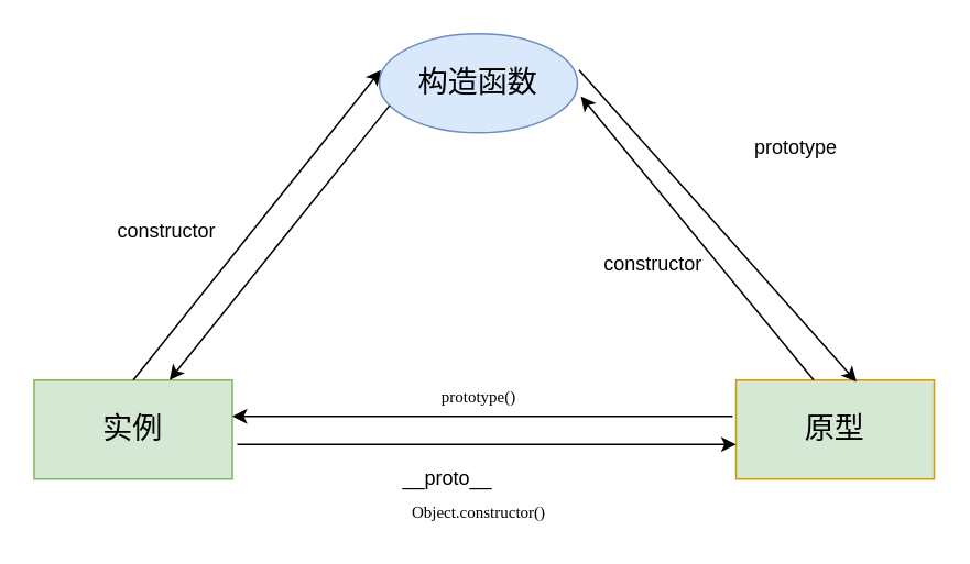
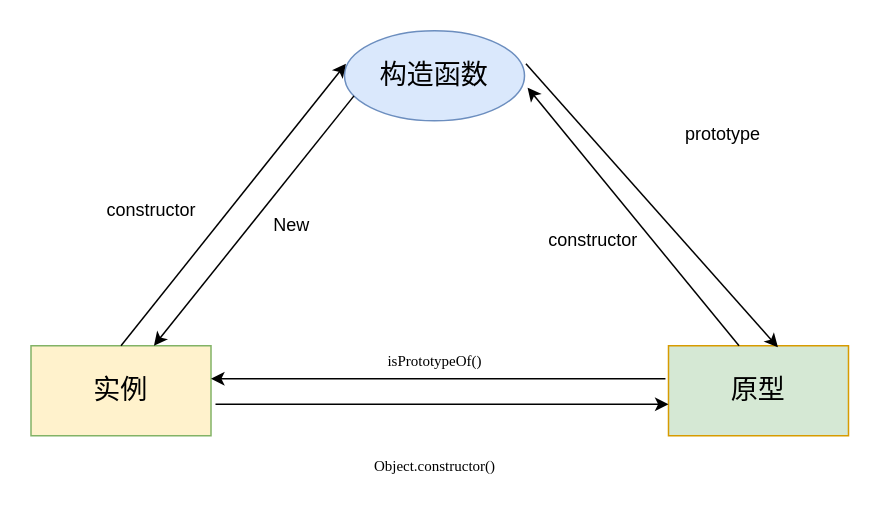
+ <mxCell id="9" value="New" style="text;html=1;strokeColor=none;fillColor=none;align=center;verticalAlign=middle;whiteSpace=wrap;rounded=0;" vertex="1" parent="1"><mxGeometry x="174" y="140" width="40" height="20" as="geometry" /></mxCell>
- <mxCell id="17" value="&lt;p class=&quot;p1&quot; style=&quot;margin: 0px ; font-stretch: normal ; font-size: 10px ; line-height: normal ; font-family: &amp;#34;.sf ns text&amp;#34; ; white-space: normal&quot;&gt;prototype()&lt;/p&gt;" style="text;html=1;align=center;verticalAlign=middle;resizable=0;points=[];autosize=1;" vertex="1" parent="1"><mxGeometry x="239" y="230" width="100" height="20" as="geometry" /></mxCell>
+ <mxCell id="17" value="&lt;p class=&quot;p1&quot; style=&quot;margin: 0px ; font-stretch: normal ; font-size: 10px ; line-height: normal ; font-family: &amp;#34;.sf ns text&amp;#34; ; white-space: normal&quot;&gt;isPrototypeOf()&lt;/p&gt;" style="text;html=1;align=center;verticalAlign=middle;resizable=0;points=[];autosize=1;" vertex="1" parent="1"><mxGeometry x="239" y="230" width="100" height="20" as="geometry" /></mxCell>
- <mxCell id="4" value="&lt;font style=&quot;font-size: 18px&quot;&gt;实例&lt;/font&gt;" style="rounded=0;whiteSpace=wrap;html=1;fillColor=#d5e8d4;strokeColor=#82b366;" vertex="1" parent="1"><mxGeometry x="20" y="230" width="120" height="60" as="geometry" /></mxCell>
+ <mxCell id="4" value="&lt;font style=&quot;font-size: 18px&quot;&gt;实例&lt;/font&gt;" style="rounded=0;whiteSpace=wrap;html=1;fillColor=#fff2cc;strokeColor=#82b366;" vertex="1" parent="1"><mxGeometry x="20" y="230" width="120" height="60" as="geometry" /></mxCell>
- <mxCell id="13" value="__proto__" style="text;html=1;align=center;verticalAlign=middle;resizable=0;points=[];autosize=1;" vertex="1" parent="1"><mxGeometry x="235" y="280" width="70" height="20" as="geometry" /></mxCell>
